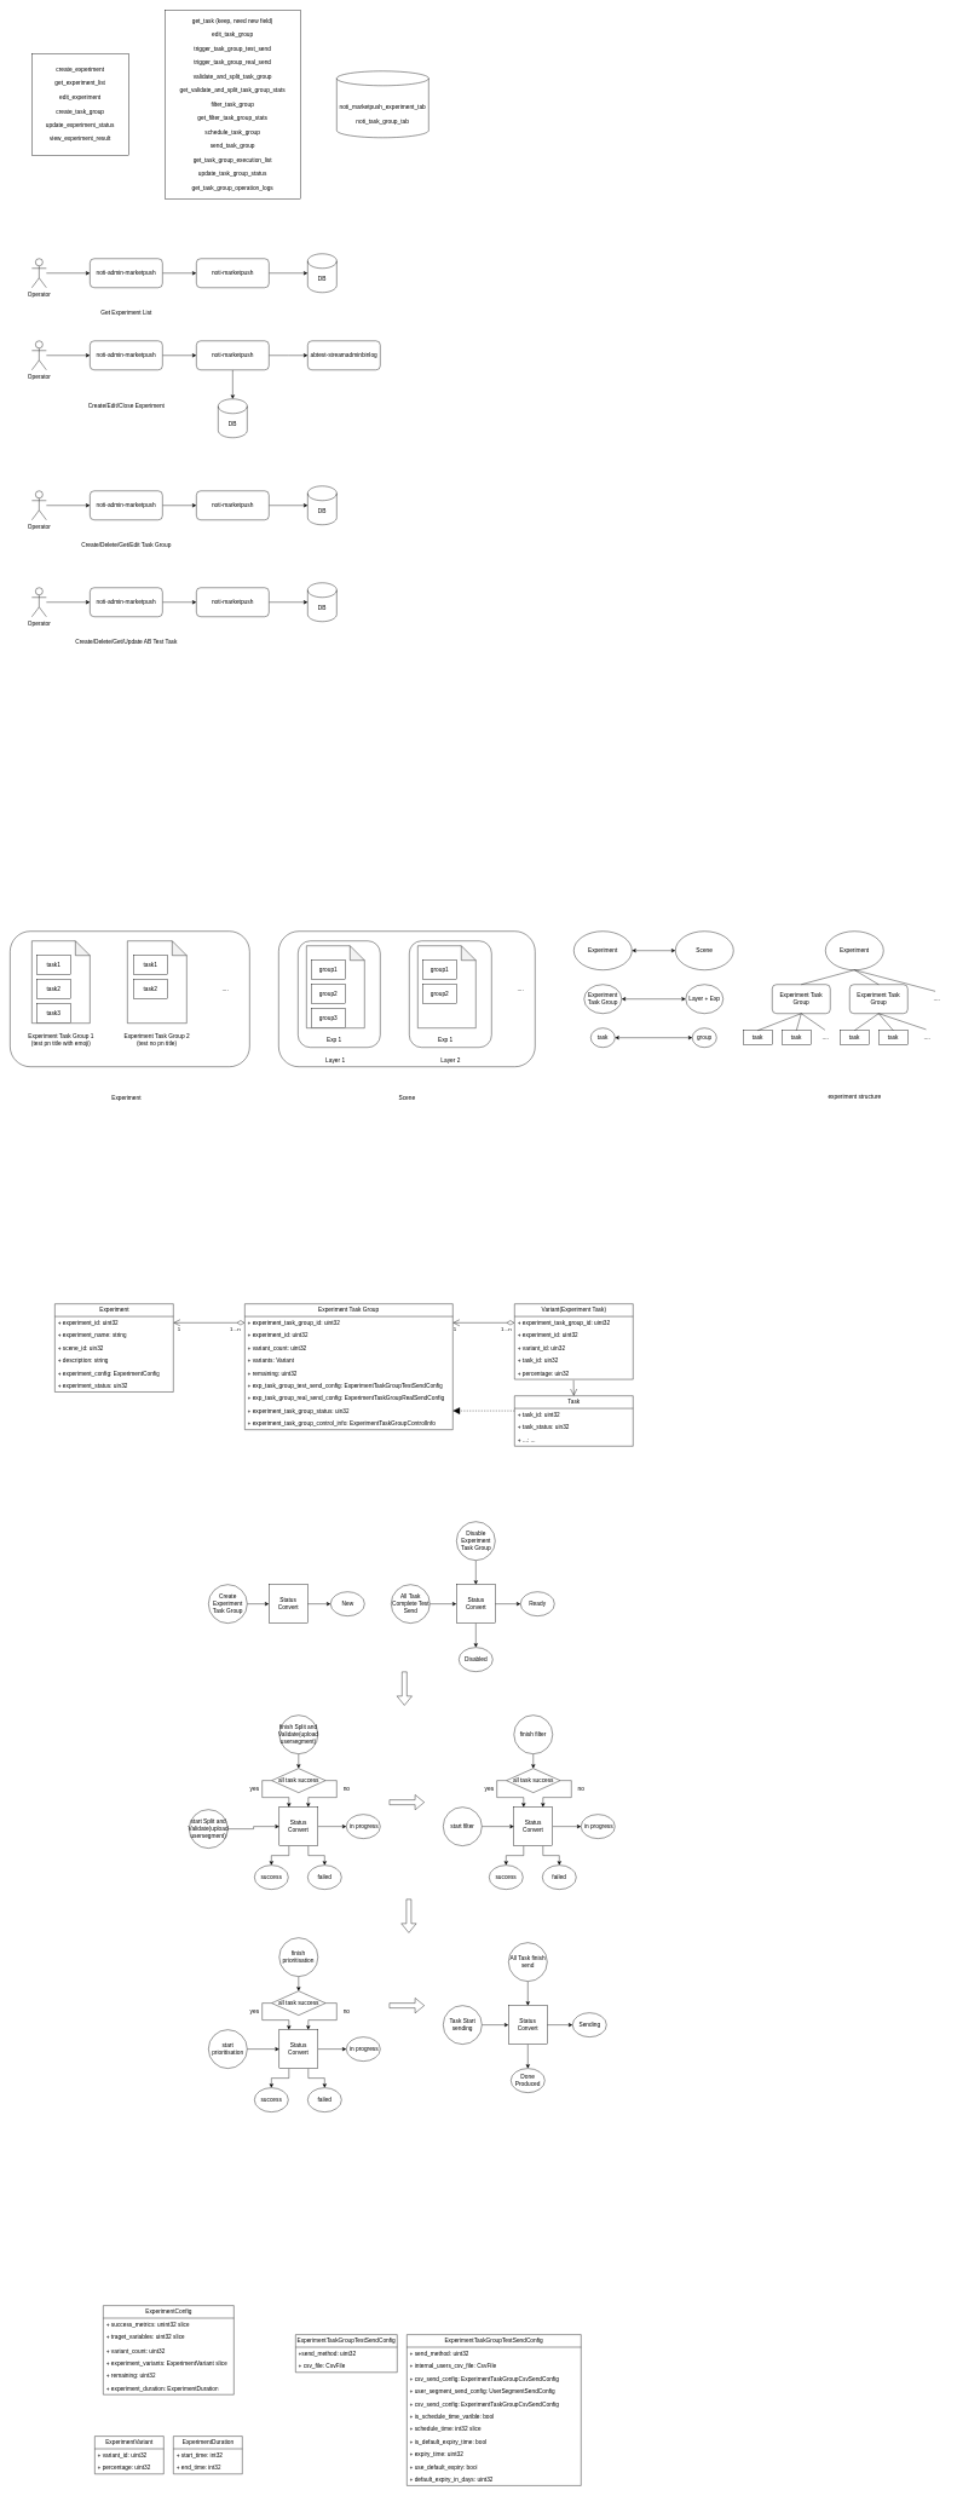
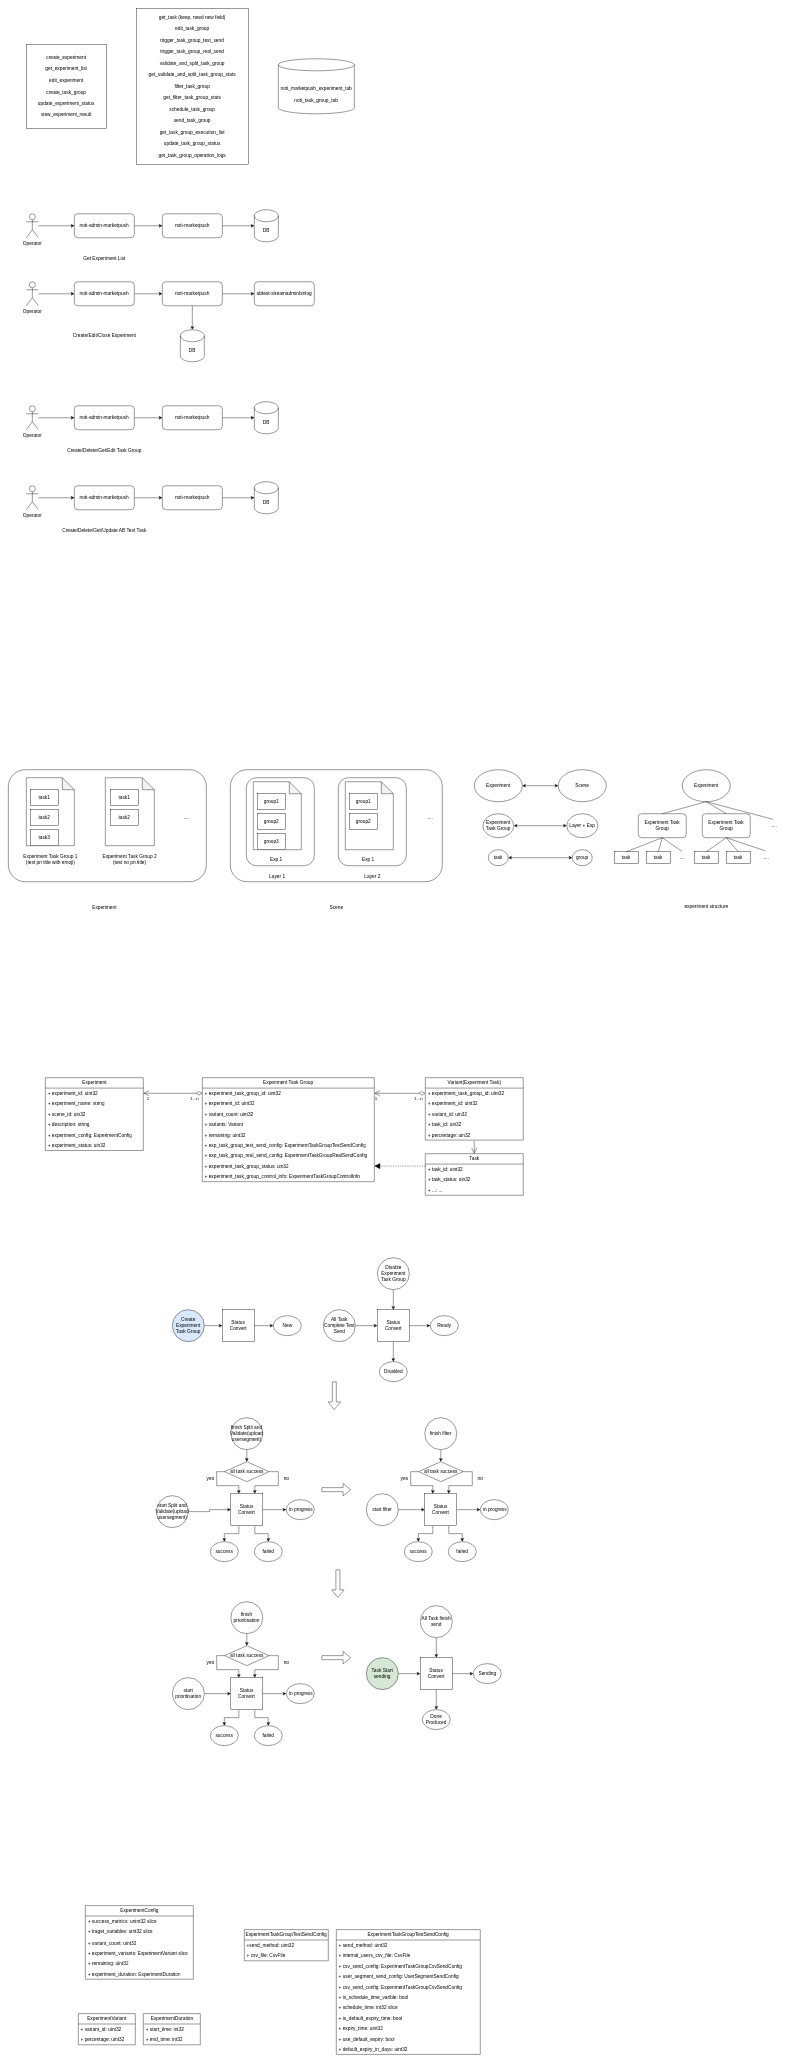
- <mxCell id="164" value="Create Experiment Task Group" style="ellipse;whiteSpace=wrap;html=1;aspect=fixed;" vertex="1" parent="1"><mxGeometry x="430" y="3274" width="80" height="80" as="geometry" /></mxCell>
+ <mxCell id="164" value="Create Experiment Task Group" style="ellipse;whiteSpace=wrap;html=1;aspect=fixed;fillColor=#dae8fc;" vertex="1" parent="1"><mxGeometry x="430" y="3274" width="80" height="80" as="geometry" /></mxCell>
- <mxCell id="210" value="Task Start sending" style="ellipse;whiteSpace=wrap;html=1;aspect=fixed;" vertex="1" parent="1"><mxGeometry x="915" y="4144" width="80" height="80" as="geometry" /></mxCell>
+ <mxCell id="210" value="Task Start sending" style="ellipse;whiteSpace=wrap;html=1;aspect=fixed;fillColor=#d5e8d4;" vertex="1" parent="1"><mxGeometry x="915" y="4144" width="80" height="80" as="geometry" /></mxCell>
